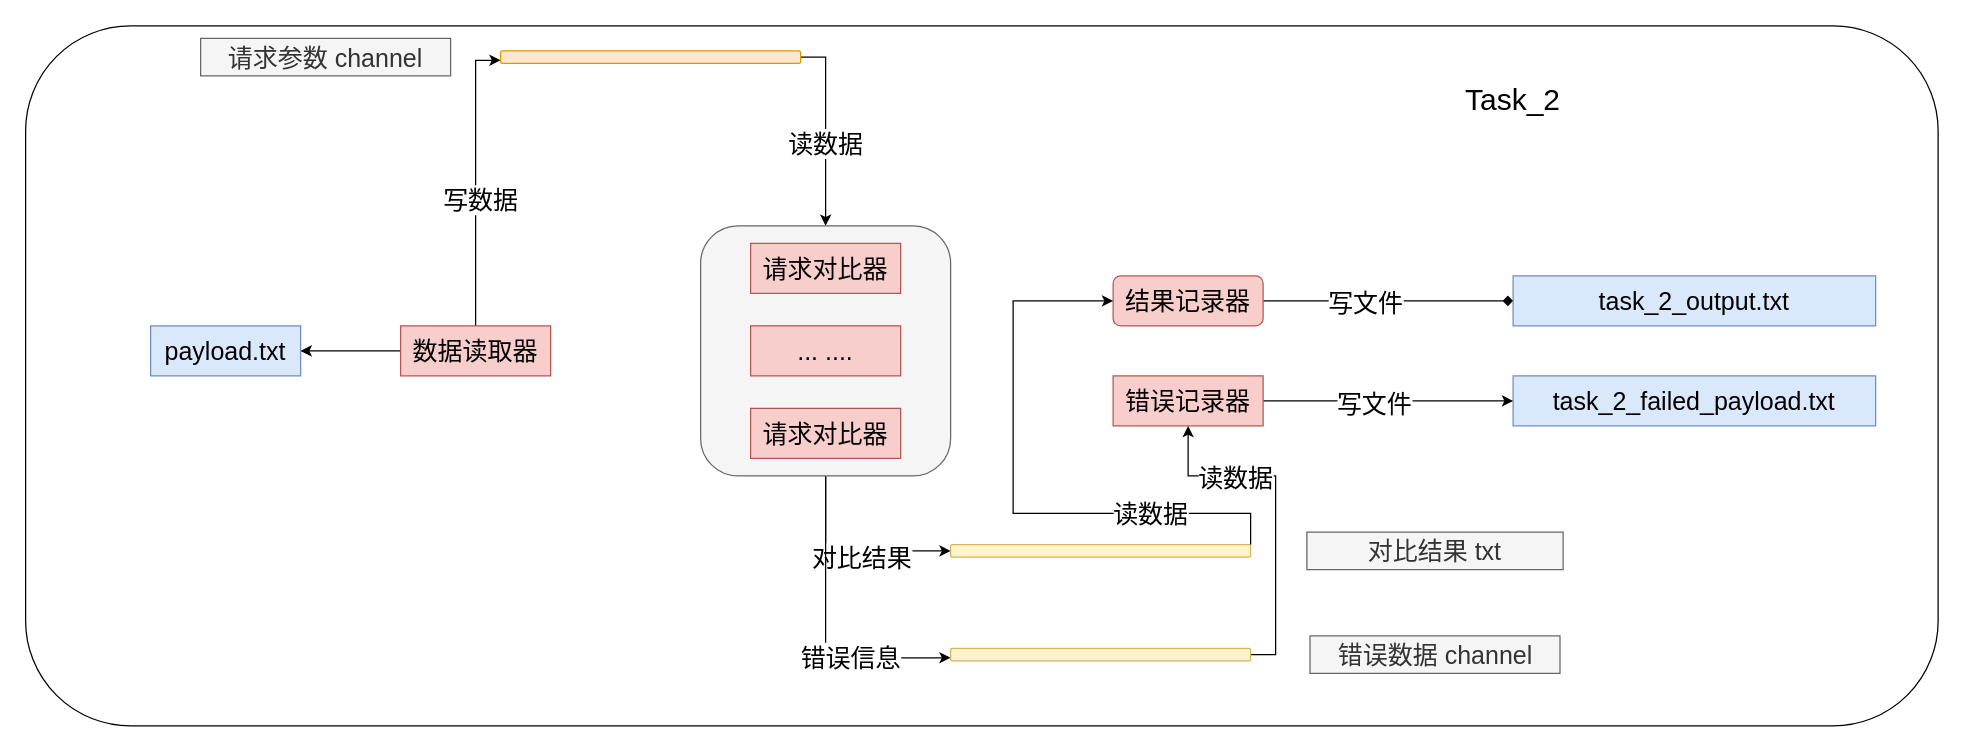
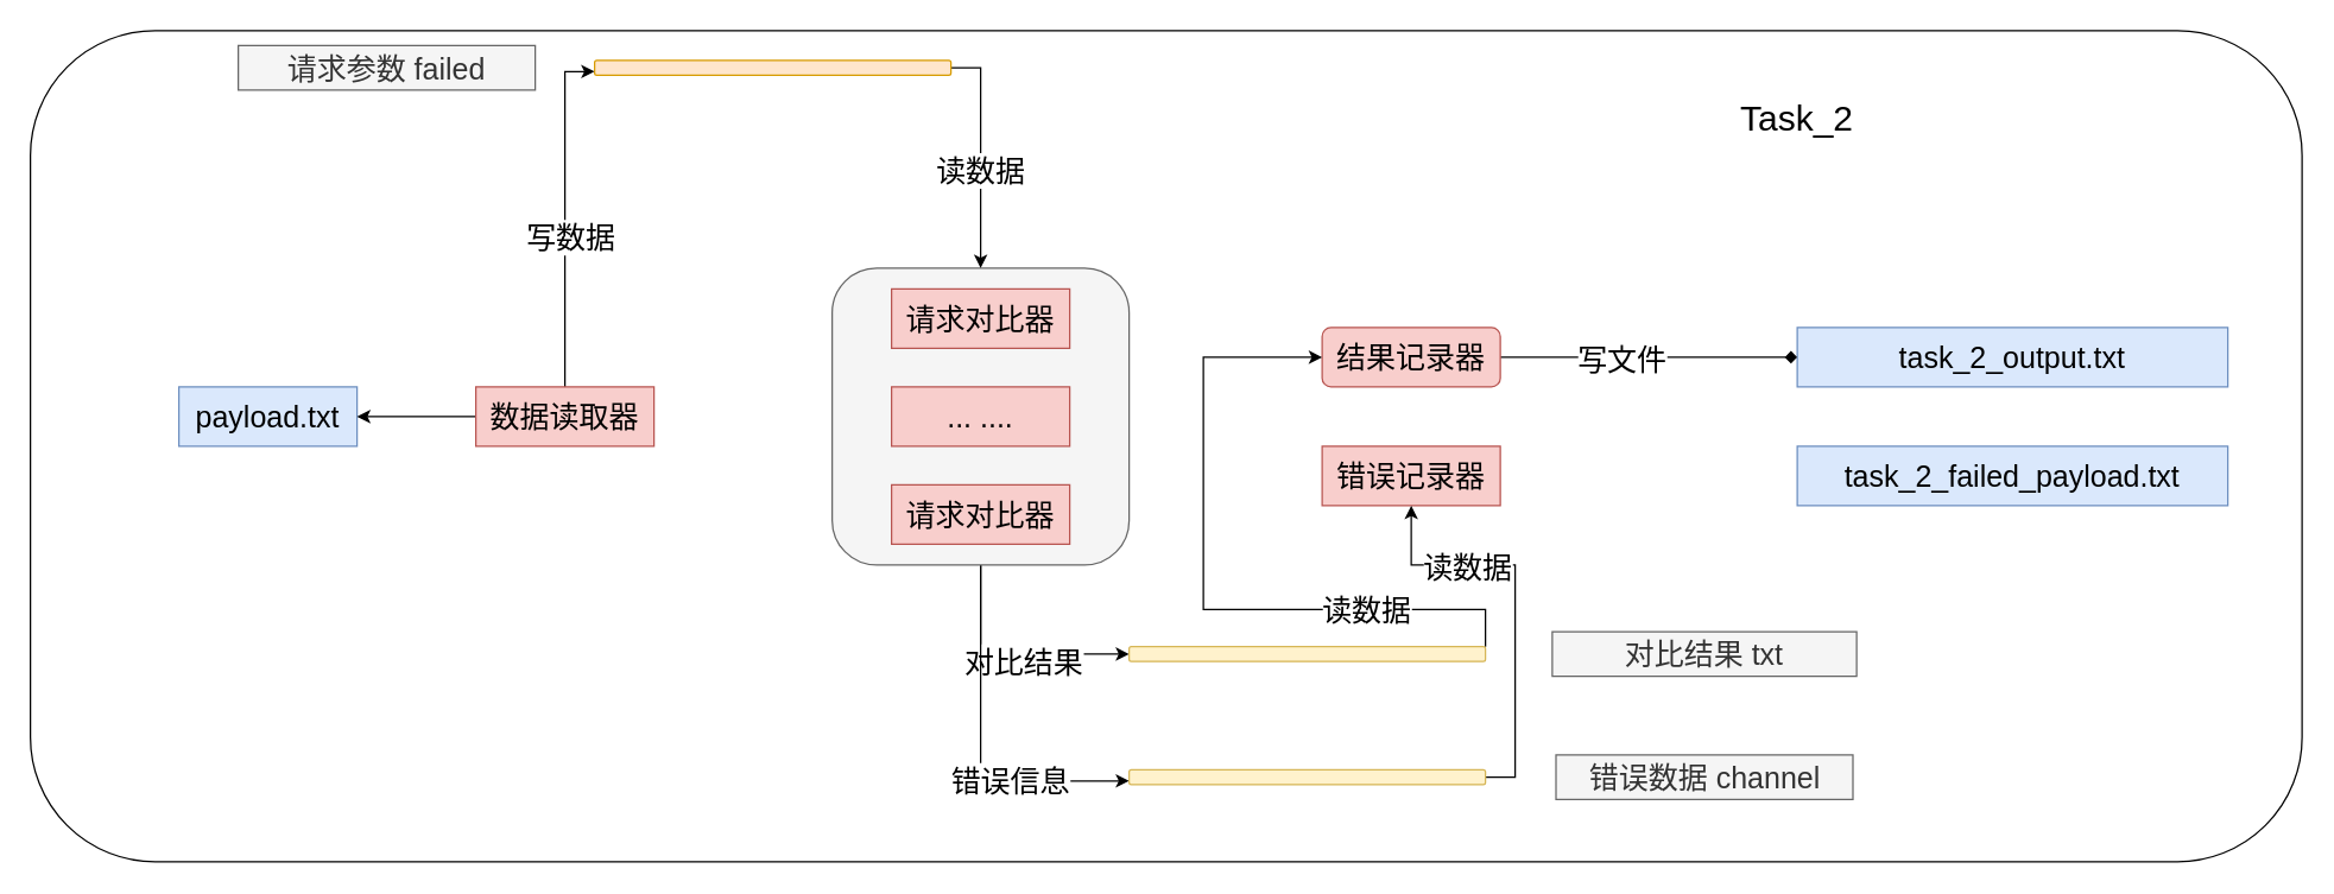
- <mxCell id="26" value="请求参数 channel" style="text;html=1;align=center;verticalAlign=middle;whiteSpace=wrap;rounded=0;fontSize=20;fillColor=#f5f5f5;strokeColor=#666666;fontColor=#333333;" vertex="1" parent="1"><mxGeometry x="160" y="30" width="200" height="30" as="geometry" /></mxCell>
+ <mxCell id="26" value="请求参数 failed" style="text;html=1;align=center;verticalAlign=middle;whiteSpace=wrap;rounded=0;fontSize=20;fillColor=#f5f5f5;strokeColor=#666666;fontColor=#333333;" vertex="1" parent="1"><mxGeometry x="160" y="30" width="200" height="30" as="geometry" /></mxCell>
- <mxCell id="20" style="edgeStyle=orthogonalEdgeStyle;rounded=0;orthogonalLoop=1;jettySize=auto;html=1;exitX=1;exitY=0.5;exitDx=0;exitDy=0;" edge="1" parent="1" source="22" target="11"><mxGeometry relative="1" as="geometry" /></mxCell>
- <mxCell id="21" value="写文件" style="edgeLabel;html=1;align=center;verticalAlign=middle;resizable=0;points=[];fontSize=20;" vertex="1" connectable="0" parent="20"><mxGeometry x="-0.12" y="-1" relative="1" as="geometry"><mxPoint as="offset" /></mxGeometry></mxCell>
